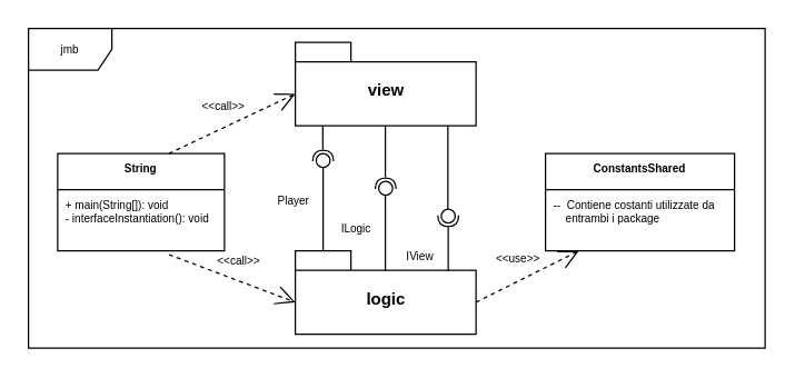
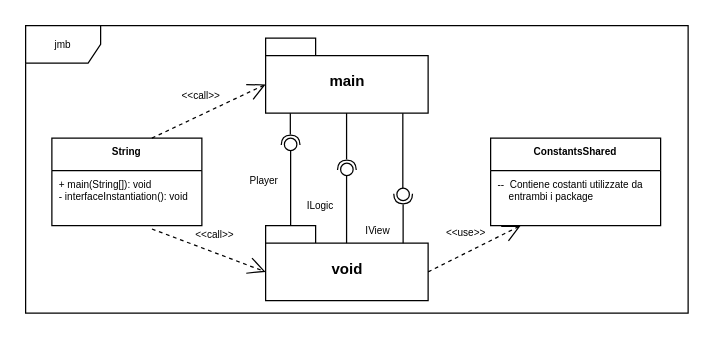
- <mxCell id="3" value="view" style="shape=folder;fontStyle=1;spacingTop=10;tabWidth=40;tabHeight=14;tabPosition=left;html=1;" vertex="1" parent="1"><mxGeometry x="212" y="30" width="130" height="60" as="geometry" /></mxCell>
+ <mxCell id="3" value="main" style="shape=folder;fontStyle=1;spacingTop=10;tabWidth=40;tabHeight=14;tabPosition=left;html=1;" vertex="1" parent="1"><mxGeometry x="212" y="30" width="130" height="60" as="geometry" /></mxCell>
- <mxCell id="5" value="logic" style="shape=folder;fontStyle=1;spacingTop=10;tabWidth=40;tabHeight=14;tabPosition=left;html=1;" vertex="1" parent="1"><mxGeometry x="212" y="180" width="130" height="60" as="geometry" /></mxCell>
+ <mxCell id="5" value="void" style="shape=folder;fontStyle=1;spacingTop=10;tabWidth=40;tabHeight=14;tabPosition=left;html=1;" vertex="1" parent="1"><mxGeometry x="212" y="180" width="130" height="60" as="geometry" /></mxCell>
